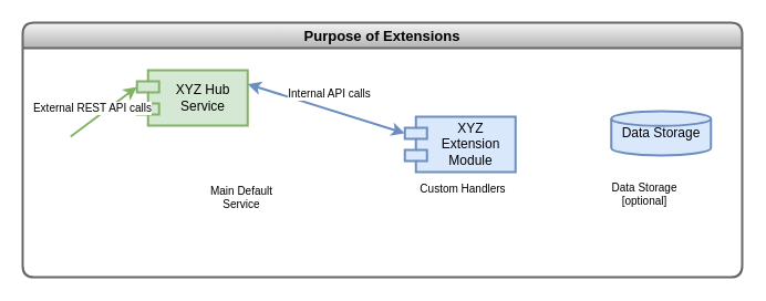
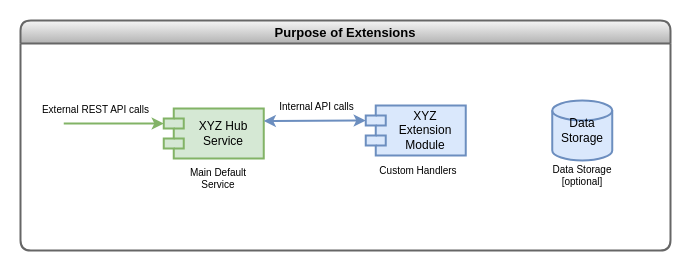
- <mxCell id="5" value="XYZ Hub Service" style="shape=module;align=left;spacingLeft=20;align=center;verticalAlign=middle;labelBackgroundColor=none;fontSize=12;strokeWidth=2;fillColor=#d5e8d4;whiteSpace=wrap;strokeColor=#82b366;" parent="2" vertex="1"><mxGeometry x="103.25" y="43" width="100" height="50" as="geometry" /></mxCell>
+ <mxCell id="5" value="XYZ Hub Service" style="shape=module;align=left;spacingLeft=20;align=center;verticalAlign=middle;labelBackgroundColor=none;fontSize=12;strokeWidth=2;fillColor=#d5e8d4;whiteSpace=wrap;strokeColor=#82b366;" parent="2" vertex="1"><mxGeometry x="143.25" y="88" width="100" height="50" as="geometry" /></mxCell>
- <mxCell id="3" value="Data Storage" style="strokeWidth=2;html=1;shape=mxgraph.flowchart.database;whiteSpace=wrap;labelBackgroundColor=none;fontSize=12;fillColor=#dae8fc;strokeColor=#6c8ebf;" parent="2" vertex="1"><mxGeometry x="531.75" y="80" width="90" height="40" as="geometry" /></mxCell>
+ <mxCell id="3" value="Data Storage" style="strokeWidth=2;html=1;shape=mxgraph.flowchart.database;whiteSpace=wrap;labelBackgroundColor=none;fontSize=12;fillColor=#dae8fc;strokeColor=#6c8ebf;" parent="2" vertex="1"><mxGeometry x="531.75" y="80" width="60" height="60" as="geometry" /></mxCell>
